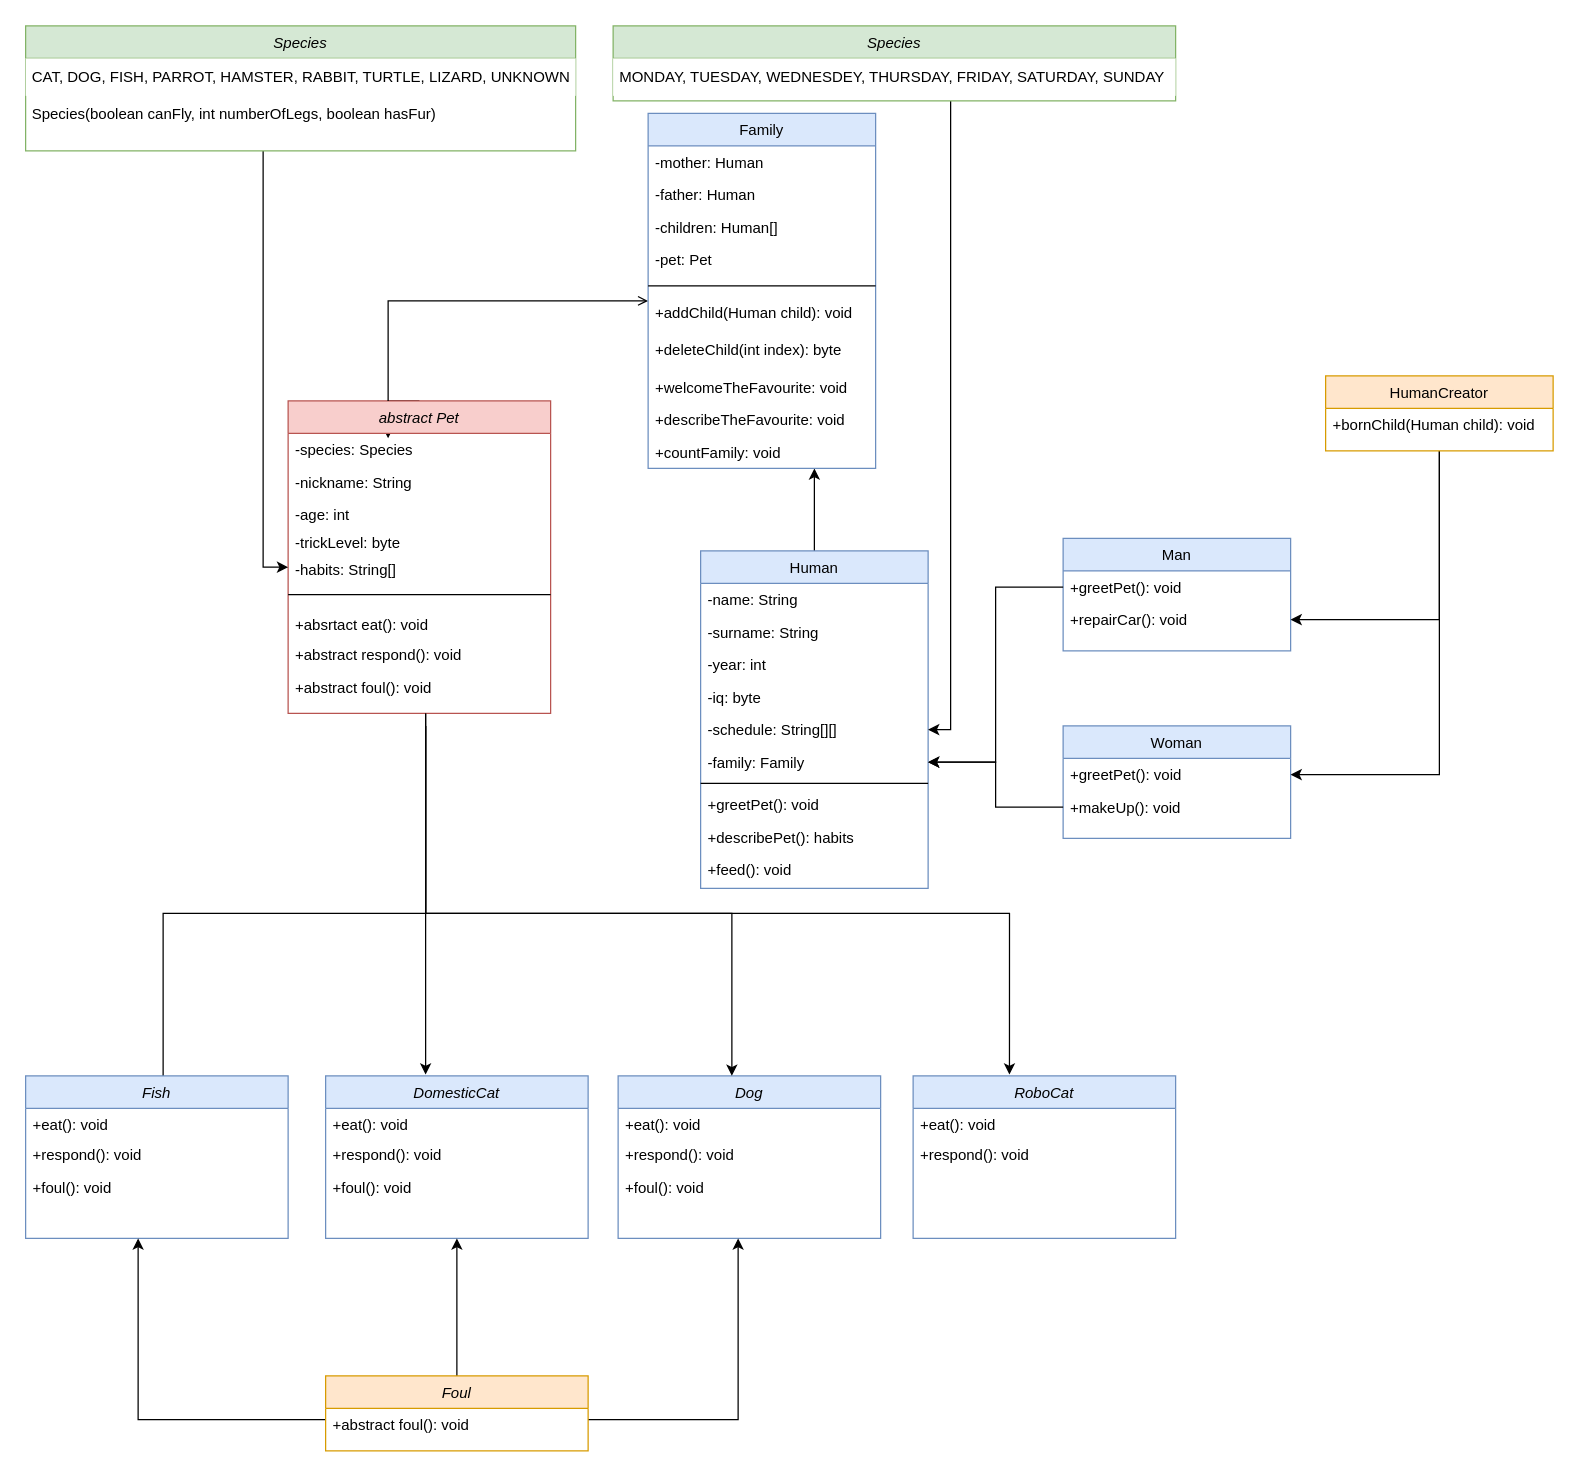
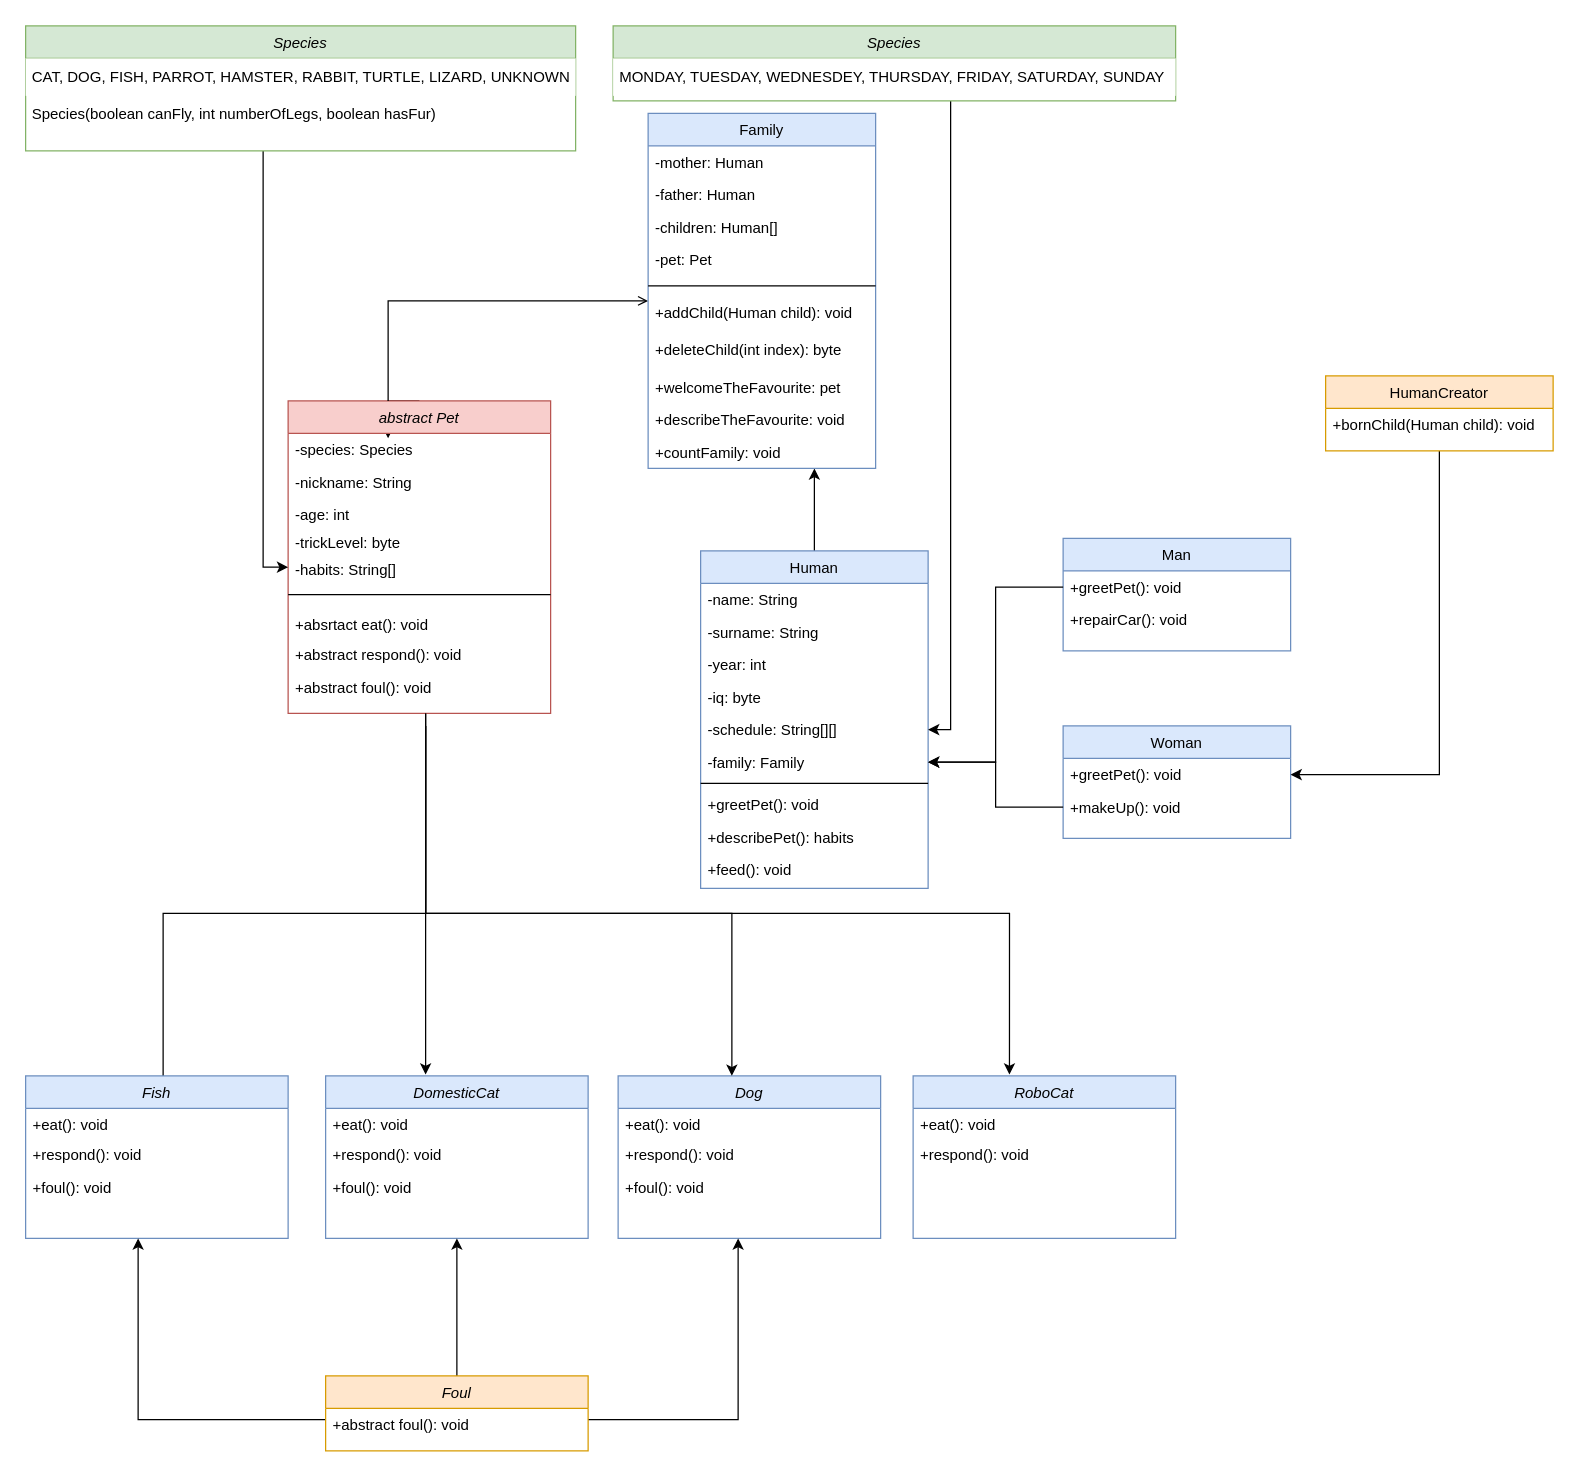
- <mxCell id="35" value="+welcomeTheFavourite: void" style="text;align=left;verticalAlign=top;spacingLeft=4;spacingRight=4;overflow=hidden;rotatable=0;points=[[0,0.5],[1,0.5]];portConstraint=eastwest;" vertex="1" parent="27"><mxGeometry y="206" width="182" height="26" as="geometry" /></mxCell>
+ <mxCell id="35" value="+welcomeTheFavourite: pet" style="text;align=left;verticalAlign=top;spacingLeft=4;spacingRight=4;overflow=hidden;rotatable=0;points=[[0,0.5],[1,0.5]];portConstraint=eastwest;" vertex="1" parent="27"><mxGeometry y="206" width="182" height="26" as="geometry" /></mxCell>
- <mxCell id="76" style="edgeStyle=orthogonalEdgeStyle;rounded=0;orthogonalLoop=1;jettySize=auto;html=1;entryX=1;entryY=0.5;entryDx=0;entryDy=0;" edge="1" parent="1" source="78" target="70"><mxGeometry relative="1" as="geometry" /></mxCell>
